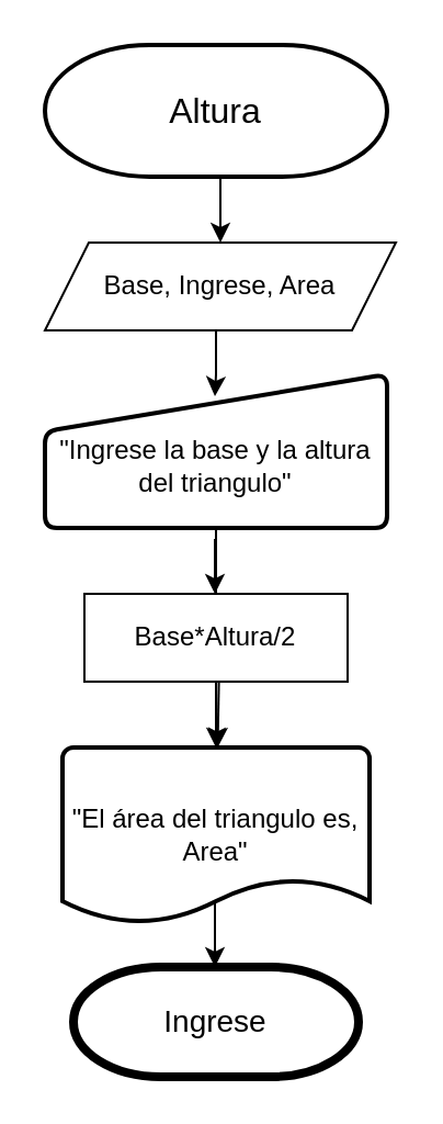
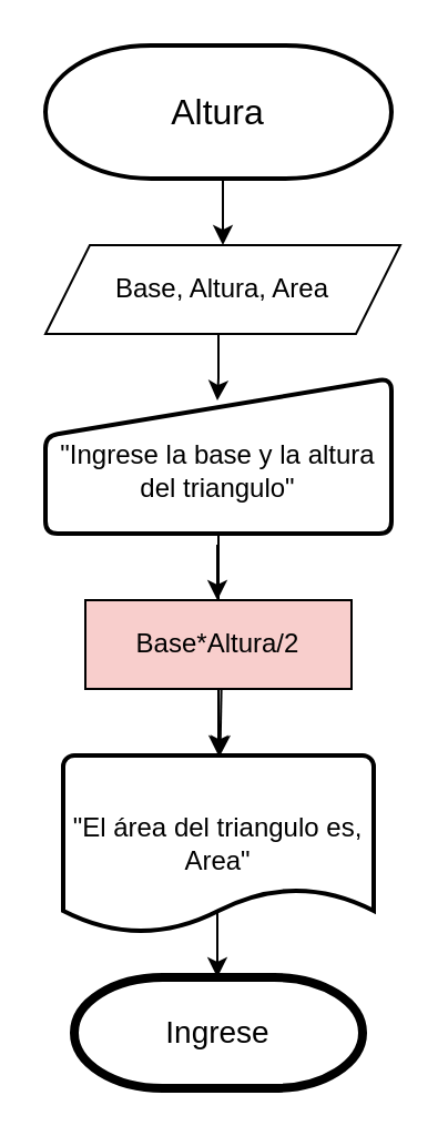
- <mxCell id="7" value="Base, Ingrese, Area" style="shape=parallelogram;perimeter=parallelogramPerimeter;whiteSpace=wrap;html=1;fixedSize=1;" vertex="1" parent="1"><mxGeometry x="20" y="110" width="160" height="40" as="geometry" /></mxCell>
+ <mxCell id="7" value="Base, Altura, Area" style="shape=parallelogram;perimeter=parallelogramPerimeter;whiteSpace=wrap;html=1;fixedSize=1;" vertex="1" parent="1"><mxGeometry x="20" y="110" width="160" height="40" as="geometry" /></mxCell>
- <mxCell id="9" value="Base*Altura/2" style="rounded=0;whiteSpace=wrap;html=1;" vertex="1" parent="1"><mxGeometry x="38" y="270" width="120" height="40" as="geometry" /></mxCell>
+ <mxCell id="9" value="Base*Altura/2" style="rounded=0;whiteSpace=wrap;html=1;fillColor=#f8cecc;" vertex="1" parent="1"><mxGeometry x="38" y="270" width="120" height="40" as="geometry" /></mxCell>
